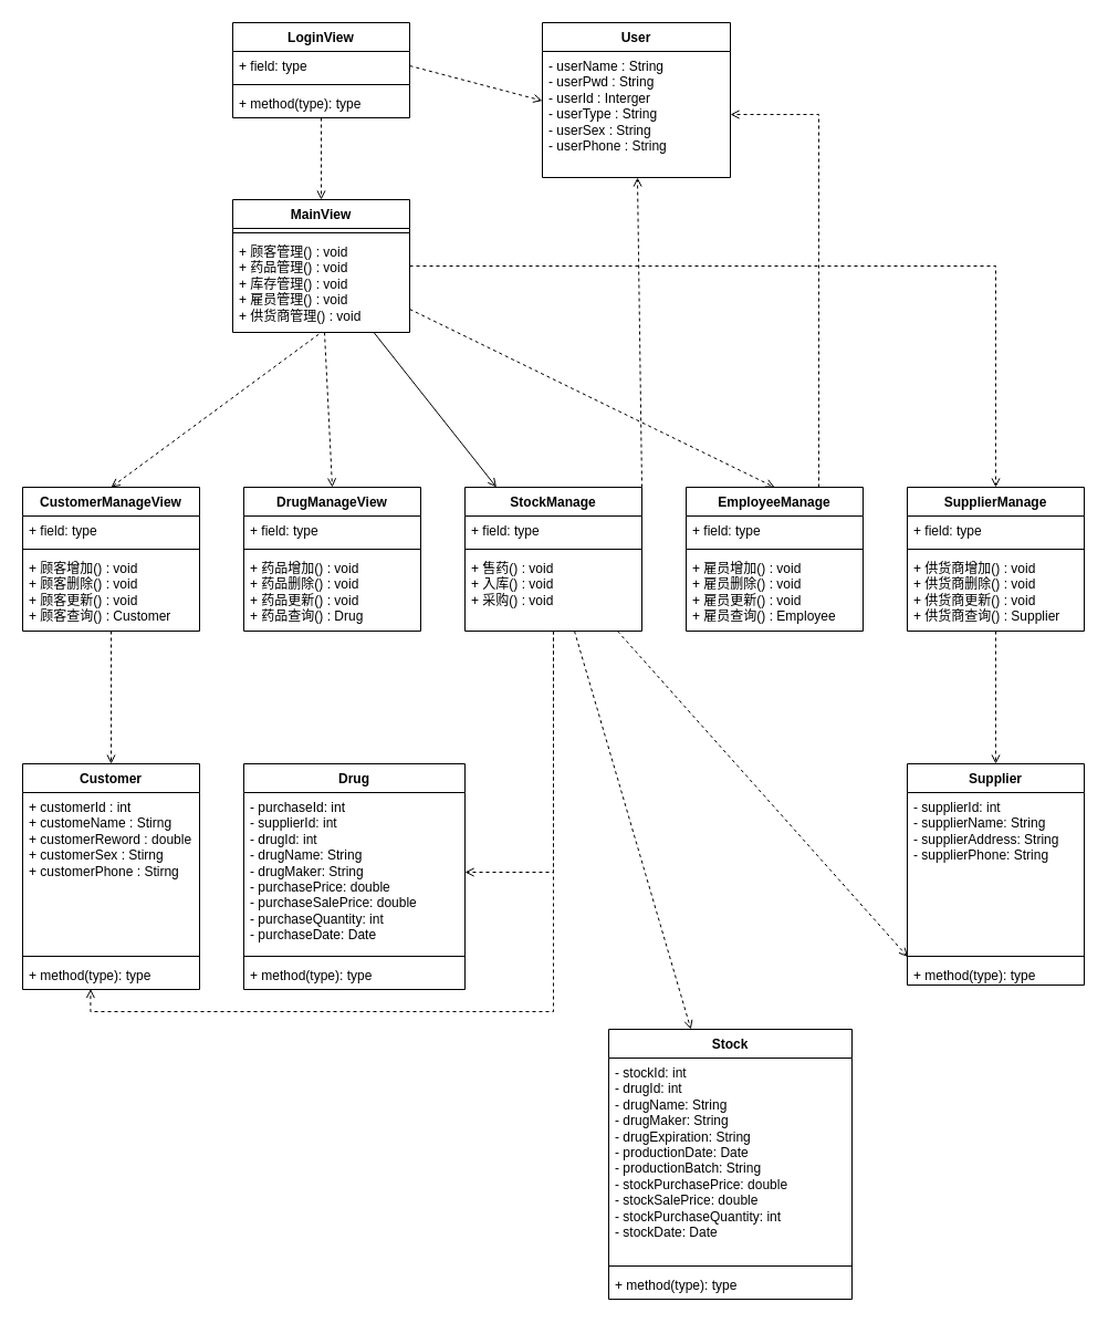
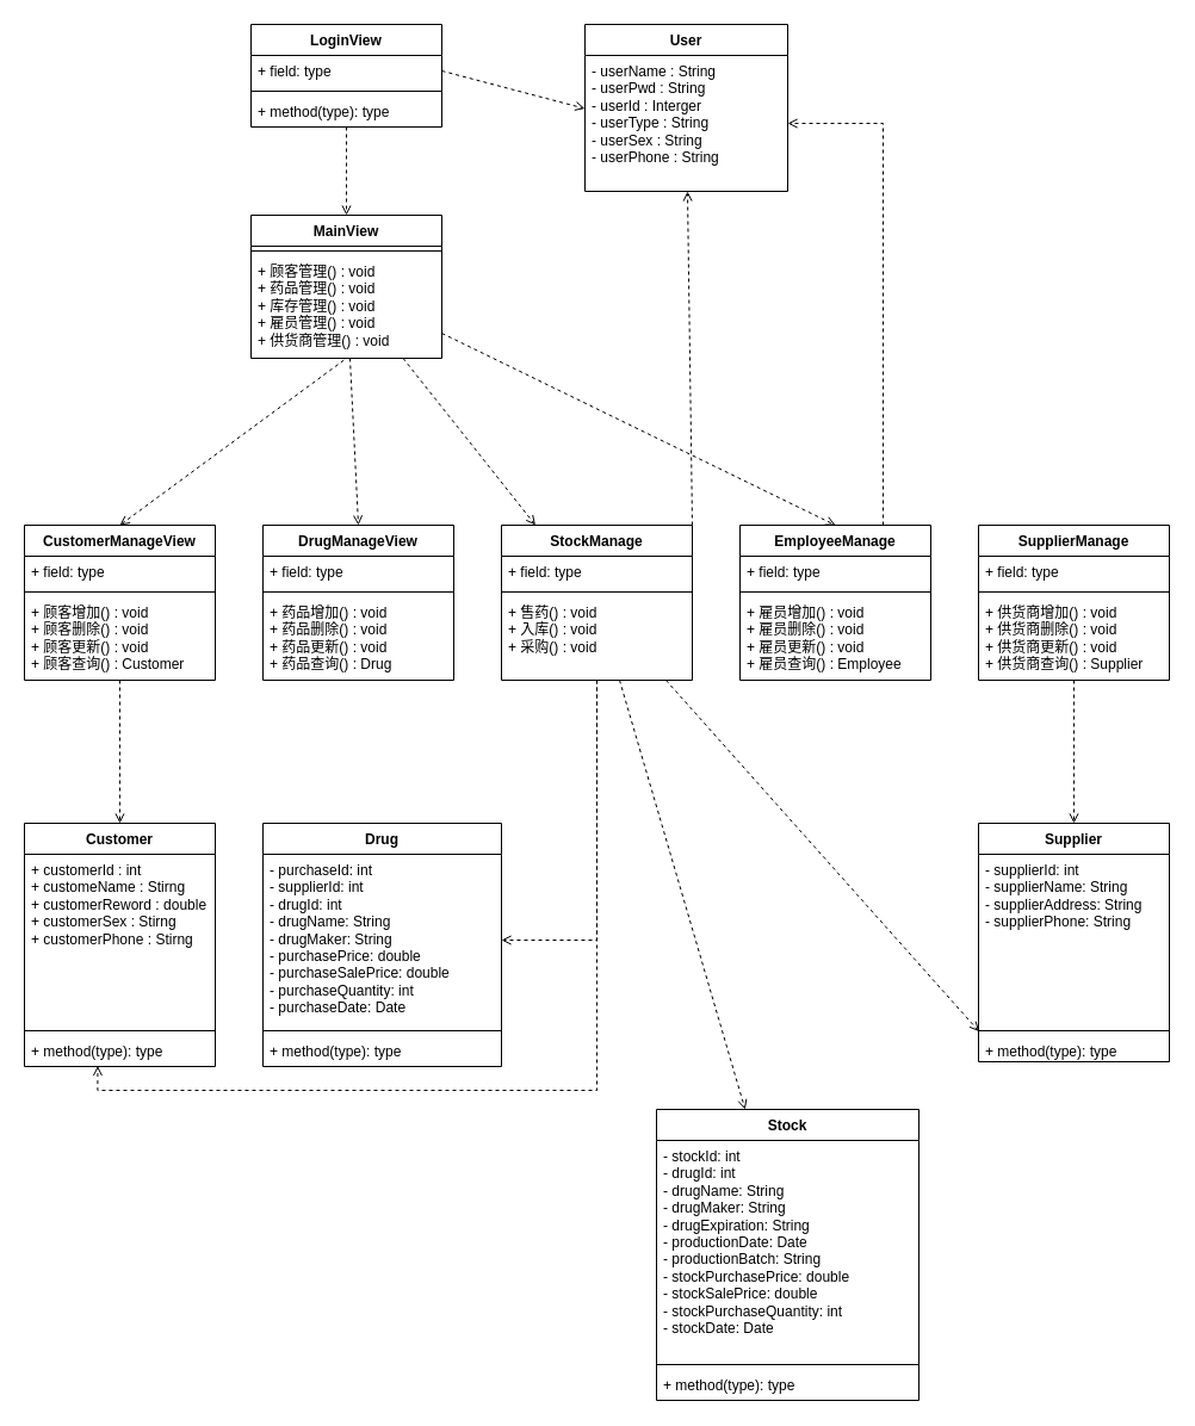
- <mxCell id="11" style="edgeStyle=orthogonalEdgeStyle;rounded=0;orthogonalLoop=1;jettySize=auto;html=1;dashed=1;endArrow=open;endFill=0;" edge="1" parent="1" source="13" target="39"><mxGeometry relative="1" as="geometry" /></mxCell>
- <mxCell id="9" style="rounded=0;orthogonalLoop=1;jettySize=auto;html=1;dashed=0;endArrow=open;endFill=0;" edge="1" parent="1" source="13" target="28"><mxGeometry relative="1" as="geometry" /></mxCell>
+ <mxCell id="9" style="rounded=0;orthogonalLoop=1;jettySize=auto;html=1;dashed=1;endArrow=open;endFill=0;" edge="1" parent="1" source="13" target="28"><mxGeometry relative="1" as="geometry" /></mxCell>
